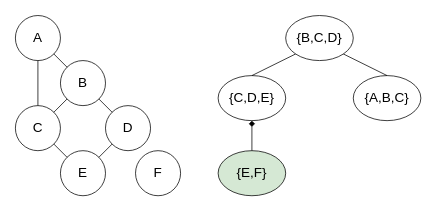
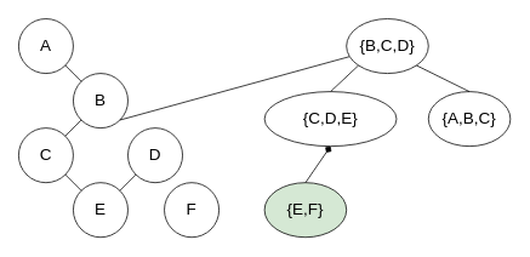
- <mxCell id="8" value="" style="endArrow=none;html=1;entryX=0.5;entryY=1;entryDx=0;entryDy=0;exitX=0.5;exitY=0;exitDx=0;exitDy=0;" parent="1" source="3" target="2" edge="1"><mxGeometry width="50" height="50" relative="1" as="geometry"><mxPoint x="-10" y="140" as="sourcePoint" /><mxPoint x="40" y="90" as="targetPoint" /></mxGeometry></mxCell>
- <mxCell id="16" value="&lt;font style=&quot;font-size: 18px&quot;&gt;{C,D,E}&lt;br&gt;&lt;/font&gt;" style="ellipse;whiteSpace=wrap;html=1;" parent="1" vertex="1"><mxGeometry x="290" y="100" width="90" height="60" as="geometry" /></mxCell>
+ <mxCell id="16" value="&lt;font style=&quot;font-size: 18px&quot;&gt;{C,D,E}&lt;br&gt;&lt;/font&gt;" style="ellipse;whiteSpace=wrap;html=1;" parent="1" vertex="1"><mxGeometry x="290" y="100" width="145" height="60" as="geometry" /></mxCell>
- <mxCell id="12" value="" style="endArrow=none;html=1;exitX=1;exitY=1;exitDx=0;exitDy=0;entryX=0;entryY=0;entryDx=0;entryDy=0;" parent="1" source="4" target="5" edge="1"><mxGeometry width="50" height="50" relative="1" as="geometry"><mxPoint x="210" y="140" as="sourcePoint" /><mxPoint x="260" y="90" as="targetPoint" /></mxGeometry></mxCell>
+ <mxCell id="12" value="" style="endArrow=none;html=1;exitX=1;exitY=1;exitDx=0;exitDy=0;" parent="1" source="4" target="14" edge="1"><mxGeometry width="50" height="50" relative="1" as="geometry"><mxPoint x="210" y="140" as="sourcePoint" /><mxPoint x="260" y="90" as="targetPoint" /></mxGeometry></mxCell>
